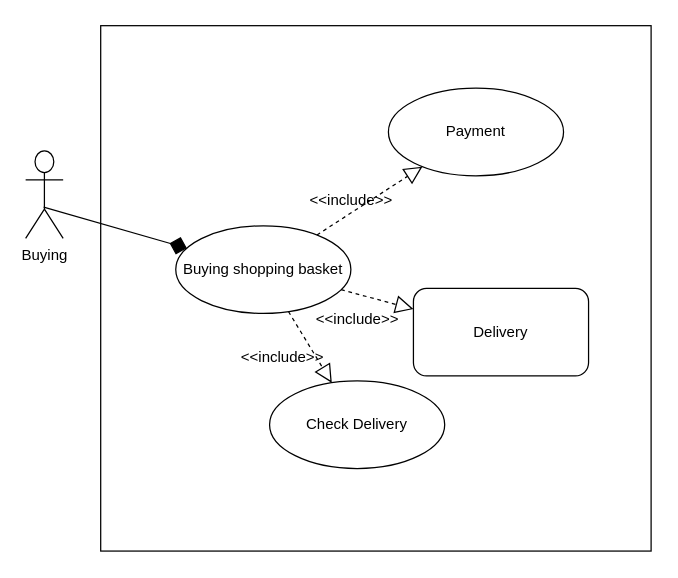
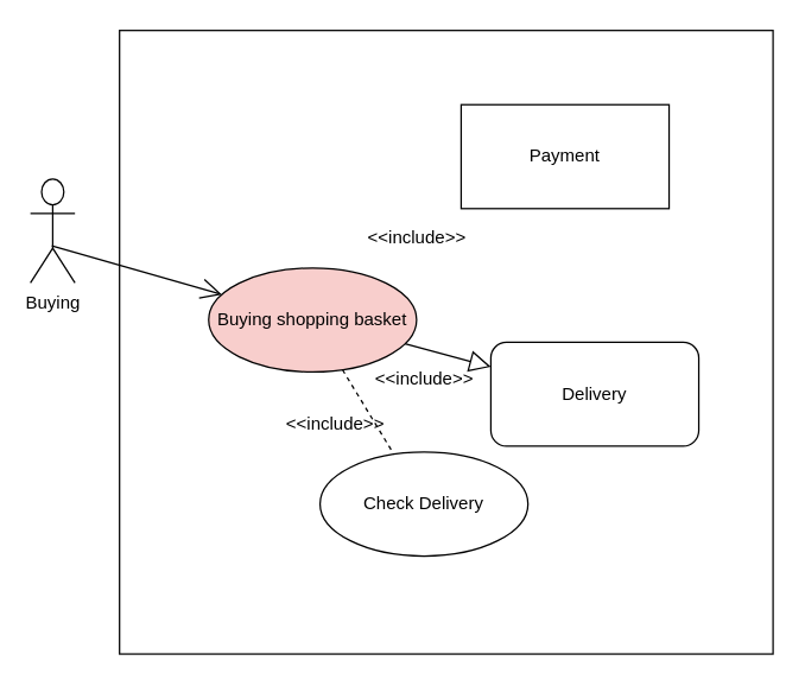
- <mxCell id="5" value="Payment" style="ellipse;whiteSpace=wrap;html=1;" parent="1" vertex="1"><mxGeometry x="310" y="70" width="140" height="70" as="geometry" /></mxCell>
+ <mxCell id="5" value="Payment" style="whiteSpace=wrap;html=1;rounded=0;" parent="1" vertex="1"><mxGeometry x="310" y="70" width="140" height="70" as="geometry" /></mxCell>
- <mxCell id="8" value="" style="endArrow=block;dashed=1;endFill=0;endSize=12;html=1;rounded=0;" parent="1" source="4" target="5" edge="1"><mxGeometry width="160" relative="1" as="geometry"><mxPoint x="310" y="200" as="sourcePoint" /><mxPoint x="470" y="200" as="targetPoint" /></mxGeometry></mxCell>
- <mxCell id="7" value="" style="endArrow=diamond;endFill=1;endSize=12;html=1;rounded=0;exitX=0.48;exitY=0.643;exitDx=0;exitDy=0;exitPerimeter=0;" parent="1" source="3" target="4" edge="1"><mxGeometry width="160" relative="1" as="geometry"><mxPoint x="310" y="200" as="sourcePoint" /><mxPoint x="470" y="200" as="targetPoint" /></mxGeometry></mxCell>
+ <mxCell id="7" value="" style="endArrow=open;endFill=1;endSize=12;html=1;rounded=0;exitX=0.48;exitY=0.643;exitDx=0;exitDy=0;exitPerimeter=0;" parent="1" source="3" target="4" edge="1"><mxGeometry width="160" relative="1" as="geometry"><mxPoint x="310" y="200" as="sourcePoint" /><mxPoint x="470" y="200" as="targetPoint" /></mxGeometry></mxCell>
- <mxCell id="4" value="Buying shopping basket" style="ellipse;whiteSpace=wrap;html=1;" parent="1" vertex="1"><mxGeometry x="140" y="180" width="140" height="70" as="geometry" /></mxCell>
+ <mxCell id="4" value="Buying shopping basket" style="ellipse;whiteSpace=wrap;html=1;fillColor=#f8cecc;" parent="1" vertex="1"><mxGeometry x="140" y="180" width="140" height="70" as="geometry" /></mxCell>
- <mxCell id="10" value="" style="endArrow=block;dashed=1;endFill=0;endSize=12;html=1;rounded=0;" parent="1" source="4" target="6" edge="1"><mxGeometry width="160" relative="1" as="geometry"><mxPoint x="262.859" y="197.327" as="sourcePoint" /><mxPoint x="347.199" y="142.695" as="targetPoint" /></mxGeometry></mxCell>
+ <mxCell id="10" value="" style="endArrow=block;dashed=0;endFill=0;endSize=12;html=1;rounded=0;" parent="1" source="4" target="6" edge="1"><mxGeometry width="160" relative="1" as="geometry"><mxPoint x="262.859" y="197.327" as="sourcePoint" /><mxPoint x="347.199" y="142.695" as="targetPoint" /></mxGeometry></mxCell>
- <mxCell id="14" value="" style="endArrow=block;dashed=1;endFill=0;endSize=12;html=1;rounded=0;" edge="1" parent="1" source="4" target="12"><mxGeometry width="160" relative="1" as="geometry"><mxPoint x="282" y="241" as="sourcePoint" /><mxPoint x="348" y="259" as="targetPoint" /></mxGeometry></mxCell>
+ <mxCell id="14" value="" style="endArrow=none;dashed=1;endFill=0;endSize=12;html=1;rounded=0;" edge="1" parent="1" source="4" target="12"><mxGeometry width="160" relative="1" as="geometry"><mxPoint x="282" y="241" as="sourcePoint" /><mxPoint x="348" y="259" as="targetPoint" /></mxGeometry></mxCell>
